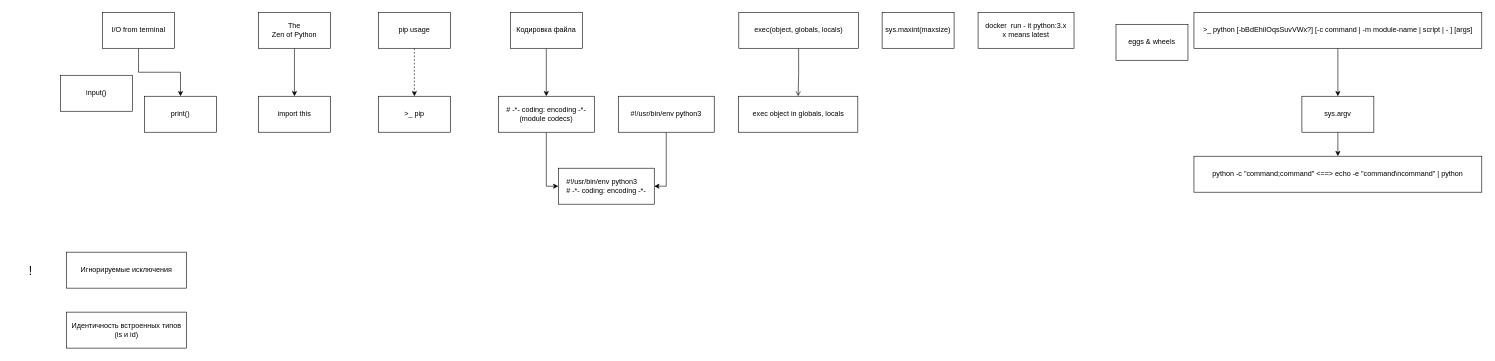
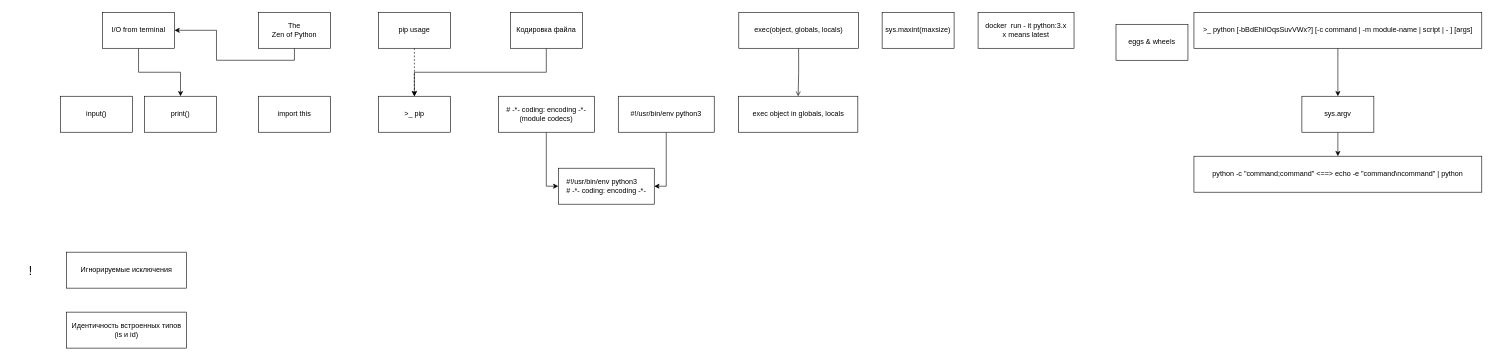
- <mxCell id="6" style="edgeStyle=orthogonalEdgeStyle;rounded=0;orthogonalLoop=1;jettySize=auto;html=1;exitX=0.5;exitY=1;exitDx=0;exitDy=0;entryX=0.5;entryY=0;entryDx=0;entryDy=0;" edge="1" parent="1" source="7" target="8"><mxGeometry relative="1" as="geometry" /></mxCell>
+ <mxCell id="6" style="edgeStyle=orthogonalEdgeStyle;rounded=0;orthogonalLoop=1;jettySize=auto;html=1;exitX=0.5;exitY=1;exitDx=0;exitDy=0;" edge="1" parent="1" source="7" target="3"><mxGeometry relative="1" as="geometry" /></mxCell>
- <mxCell id="12" style="edgeStyle=orthogonalEdgeStyle;rounded=0;orthogonalLoop=1;jettySize=auto;html=1;exitX=0.5;exitY=1;exitDx=0;exitDy=0;entryX=0.5;entryY=0;entryDx=0;entryDy=0;" edge="1" parent="1" source="13" target="15"><mxGeometry relative="1" as="geometry" /></mxCell>
+ <mxCell id="12" style="edgeStyle=orthogonalEdgeStyle;rounded=0;orthogonalLoop=1;jettySize=auto;html=1;exitX=0.5;exitY=1;exitDx=0;exitDy=0;" edge="1" parent="1" source="13" target="11"><mxGeometry relative="1" as="geometry" /></mxCell>
- <mxCell id="4" value="input()" style="whiteSpace=wrap;html=1;" vertex="1" parent="1"><mxGeometry x="100" y="125" width="120" height="60" as="geometry" /></mxCell>
+ <mxCell id="4" value="input()" style="whiteSpace=wrap;html=1;" vertex="1" parent="1"><mxGeometry x="100" y="160" width="120" height="60" as="geometry" /></mxCell>
